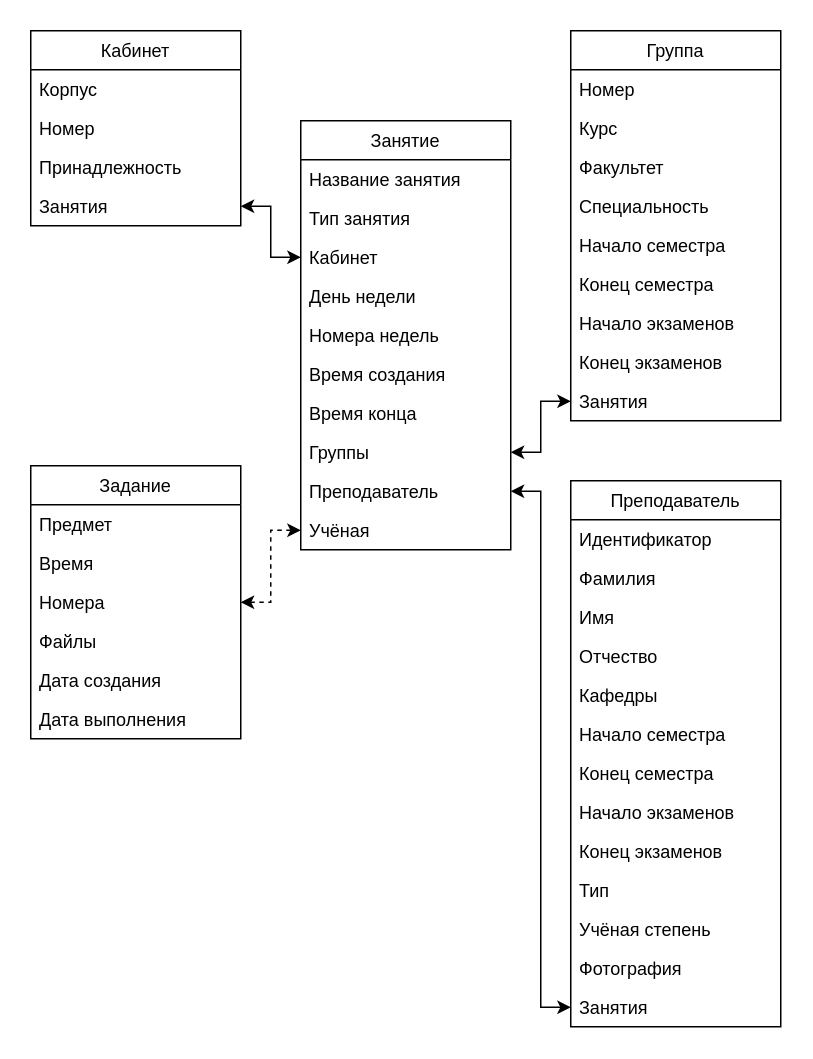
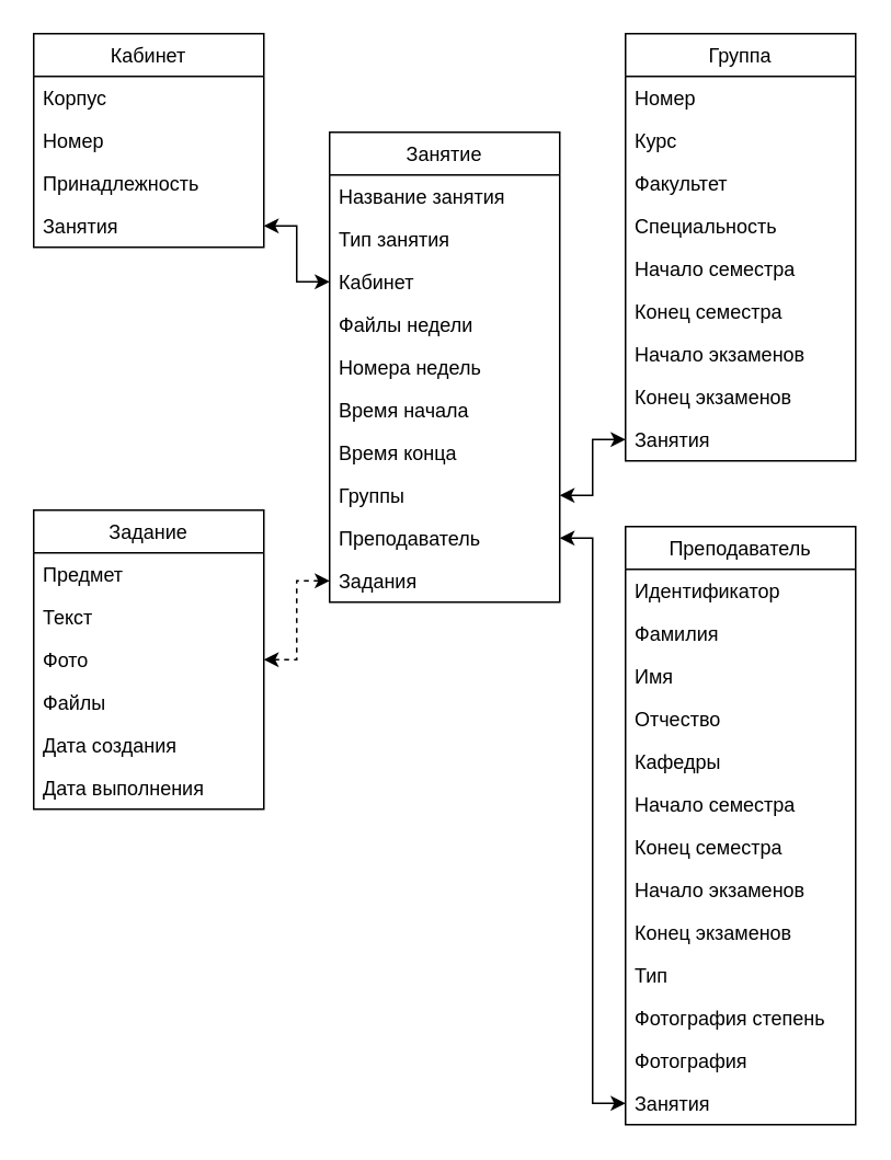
- <mxCell id="6" value="День недели" style="text;strokeColor=none;fillColor=none;align=left;verticalAlign=top;spacingLeft=4;spacingRight=4;overflow=hidden;rotatable=0;points=[[0,0.5],[1,0.5]];portConstraint=eastwest;" vertex="1" parent="2"><mxGeometry y="104" width="140" height="26" as="geometry" /></mxCell>
+ <mxCell id="6" value="Файлы недели" style="text;strokeColor=none;fillColor=none;align=left;verticalAlign=top;spacingLeft=4;spacingRight=4;overflow=hidden;rotatable=0;points=[[0,0.5],[1,0.5]];portConstraint=eastwest;" vertex="1" parent="2"><mxGeometry y="104" width="140" height="26" as="geometry" /></mxCell>
- <mxCell id="8" value="Время создания" style="text;strokeColor=none;fillColor=none;align=left;verticalAlign=top;spacingLeft=4;spacingRight=4;overflow=hidden;rotatable=0;points=[[0,0.5],[1,0.5]];portConstraint=eastwest;" vertex="1" parent="2"><mxGeometry y="156" width="140" height="26" as="geometry" /></mxCell>
+ <mxCell id="8" value="Время начала" style="text;strokeColor=none;fillColor=none;align=left;verticalAlign=top;spacingLeft=4;spacingRight=4;overflow=hidden;rotatable=0;points=[[0,0.5],[1,0.5]];portConstraint=eastwest;" vertex="1" parent="2"><mxGeometry y="156" width="140" height="26" as="geometry" /></mxCell>
- <mxCell id="12" value="Учёная" style="text;strokeColor=none;fillColor=none;align=left;verticalAlign=top;spacingLeft=4;spacingRight=4;overflow=hidden;rotatable=0;points=[[0,0.5],[1,0.5]];portConstraint=eastwest;" vertex="1" parent="2"><mxGeometry y="260" width="140" height="26" as="geometry" /></mxCell>
+ <mxCell id="12" value="Задания" style="text;strokeColor=none;fillColor=none;align=left;verticalAlign=top;spacingLeft=4;spacingRight=4;overflow=hidden;rotatable=0;points=[[0,0.5],[1,0.5]];portConstraint=eastwest;" vertex="1" parent="2"><mxGeometry y="260" width="140" height="26" as="geometry" /></mxCell>
- <mxCell id="44" value="Время" style="text;strokeColor=none;fillColor=none;align=left;verticalAlign=top;spacingLeft=4;spacingRight=4;overflow=hidden;rotatable=0;points=[[0,0.5],[1,0.5]];portConstraint=eastwest;" vertex="1" parent="42"><mxGeometry y="52" width="140" height="26" as="geometry" /></mxCell>
+ <mxCell id="44" value="Текст" style="text;strokeColor=none;fillColor=none;align=left;verticalAlign=top;spacingLeft=4;spacingRight=4;overflow=hidden;rotatable=0;points=[[0,0.5],[1,0.5]];portConstraint=eastwest;" vertex="1" parent="42"><mxGeometry y="52" width="140" height="26" as="geometry" /></mxCell>
- <mxCell id="45" value="Номера" style="text;strokeColor=none;fillColor=none;align=left;verticalAlign=top;spacingLeft=4;spacingRight=4;overflow=hidden;rotatable=0;points=[[0,0.5],[1,0.5]];portConstraint=eastwest;" vertex="1" parent="42"><mxGeometry y="78" width="140" height="26" as="geometry" /></mxCell>
+ <mxCell id="45" value="Фото" style="text;strokeColor=none;fillColor=none;align=left;verticalAlign=top;spacingLeft=4;spacingRight=4;overflow=hidden;rotatable=0;points=[[0,0.5],[1,0.5]];portConstraint=eastwest;" vertex="1" parent="42"><mxGeometry y="78" width="140" height="26" as="geometry" /></mxCell>
- <mxCell id="34" value="Учёная степень" style="text;strokeColor=none;fillColor=none;align=left;verticalAlign=top;spacingLeft=4;spacingRight=4;overflow=hidden;rotatable=0;points=[[0,0.5],[1,0.5]];portConstraint=eastwest;" vertex="1" parent="23"><mxGeometry y="286" width="140" height="26" as="geometry" /></mxCell>
+ <mxCell id="34" value="Фотография степень" style="text;strokeColor=none;fillColor=none;align=left;verticalAlign=top;spacingLeft=4;spacingRight=4;overflow=hidden;rotatable=0;points=[[0,0.5],[1,0.5]];portConstraint=eastwest;" vertex="1" parent="23"><mxGeometry y="286" width="140" height="26" as="geometry" /></mxCell>
